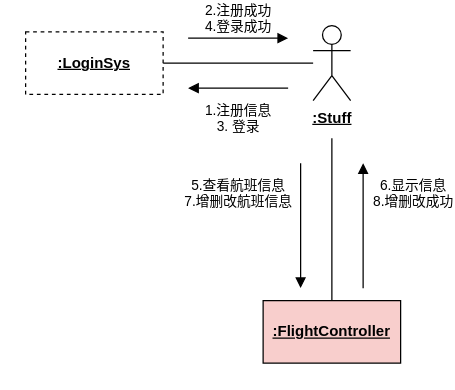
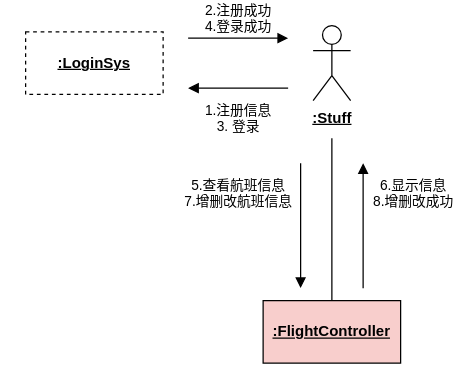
- <mxCell id="3" style="rounded=0;orthogonalLoop=1;jettySize=auto;html=1;exitX=1;exitY=0.5;exitDx=0;exitDy=0;endArrow=None;" edge="1" parent="1" source="4" target="2"><mxGeometry relative="1" as="geometry" /></mxCell>
